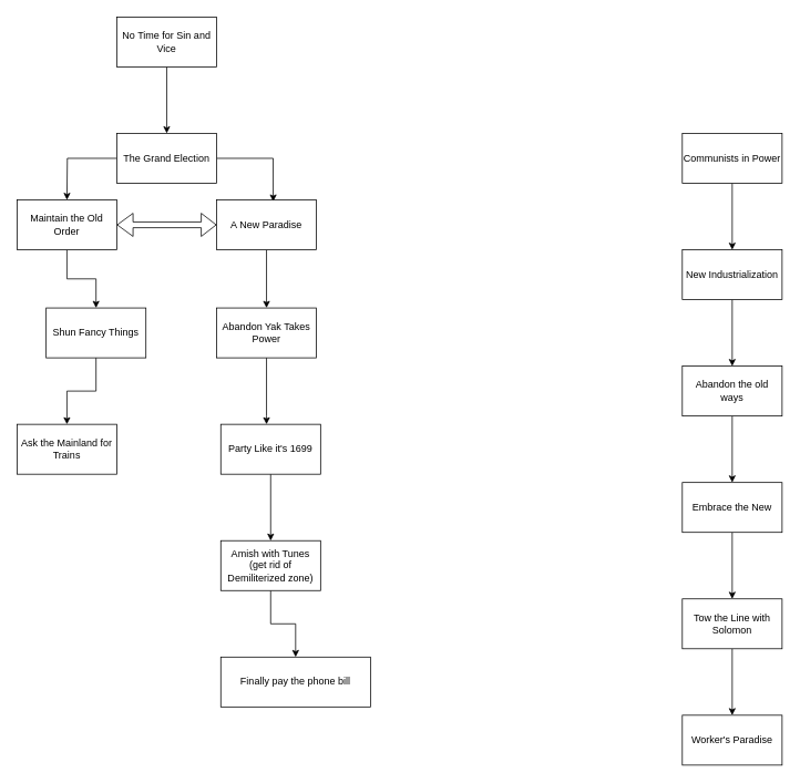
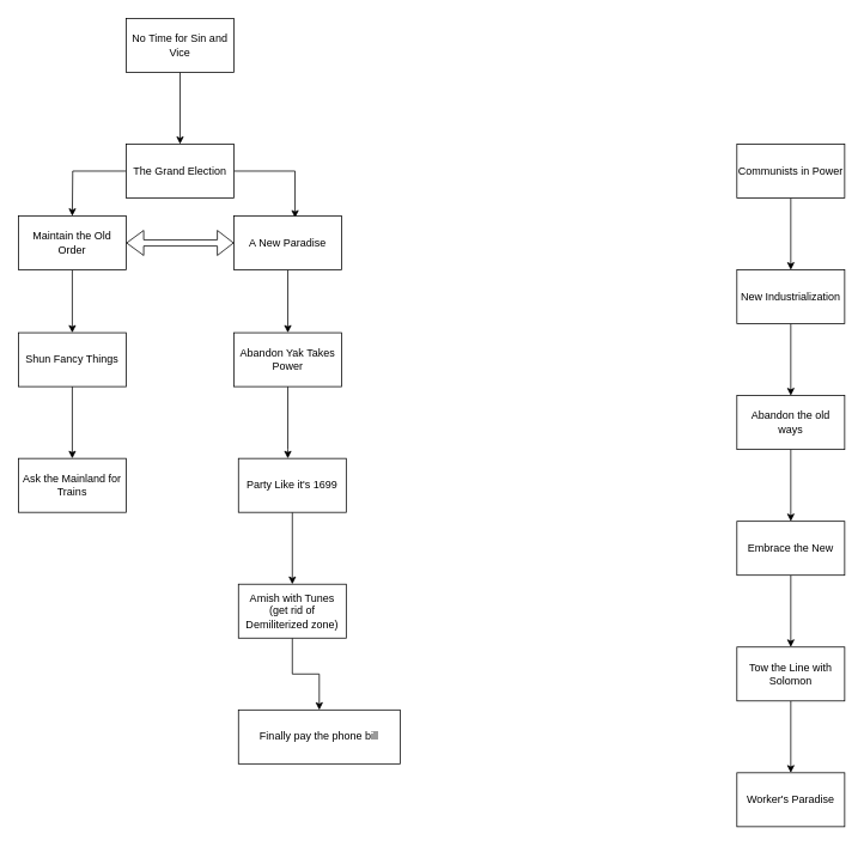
- <mxCell id="12" value="Shun Fancy Things" style="rounded=0;whiteSpace=wrap;html=1;" parent="1" vertex="1"><mxGeometry x="55" y="370" width="120" height="60" as="geometry" /></mxCell>
+ <mxCell id="12" value="Shun Fancy Things" style="rounded=0;whiteSpace=wrap;html=1;" parent="1" vertex="1"><mxGeometry x="20" y="370" width="120" height="60" as="geometry" /></mxCell>
